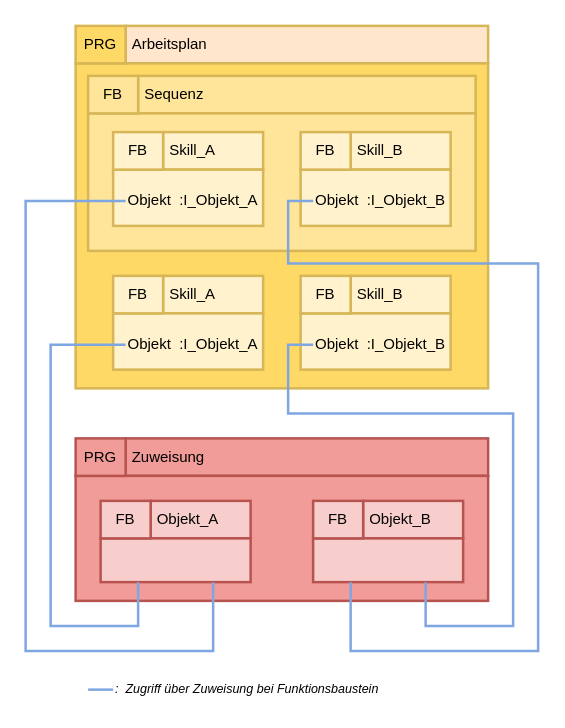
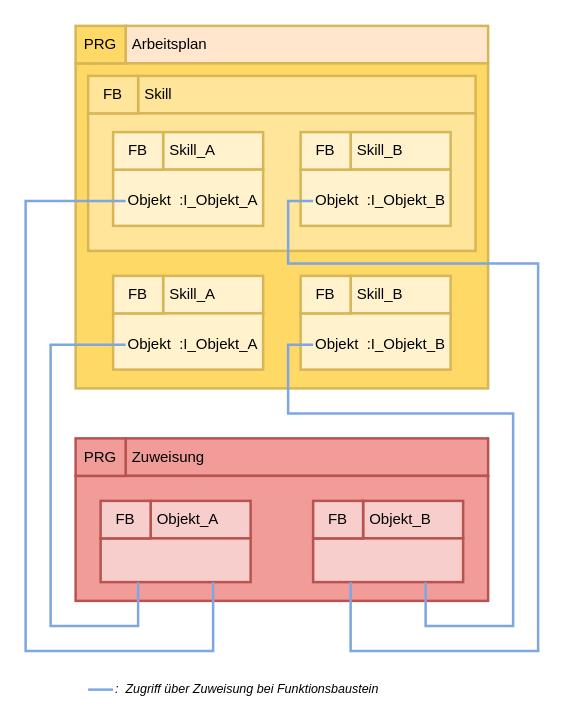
- <mxCell id="15" value="&amp;nbsp;Sequenz" style="rounded=0;whiteSpace=wrap;html=1;fillColor=#FFE599;strokeColor=#d6b656;align=left;strokeWidth=2;" vertex="1" parent="1"><mxGeometry x="110" y="60" width="270" height="30" as="geometry" /></mxCell>
+ <mxCell id="15" value="&amp;nbsp;Skill" style="rounded=0;whiteSpace=wrap;html=1;fillColor=#FFE599;strokeColor=#d6b656;align=left;strokeWidth=2;" vertex="1" parent="1"><mxGeometry x="110" y="60" width="270" height="30" as="geometry" /></mxCell>
